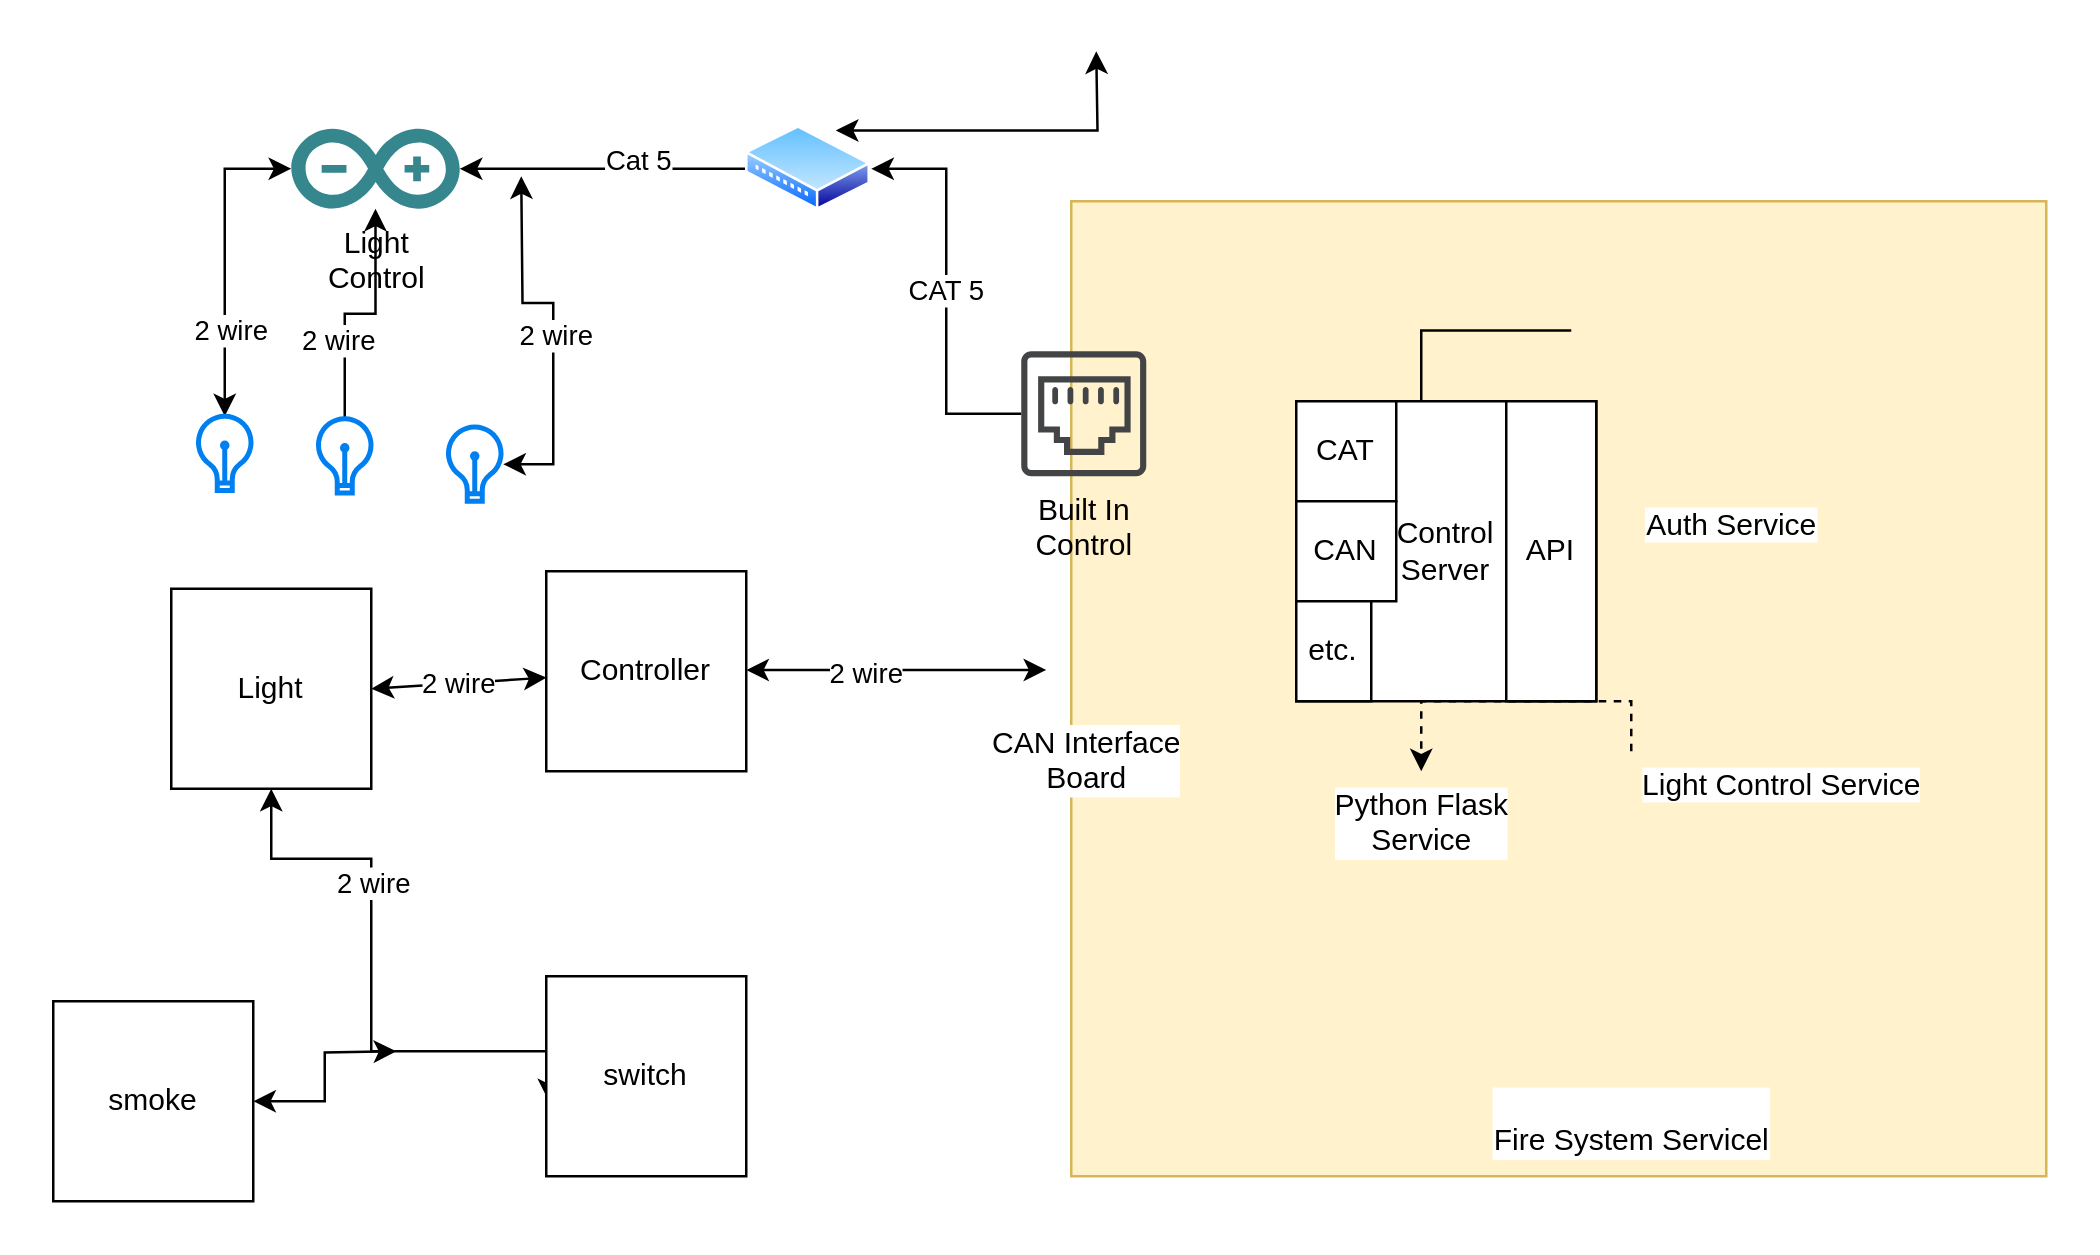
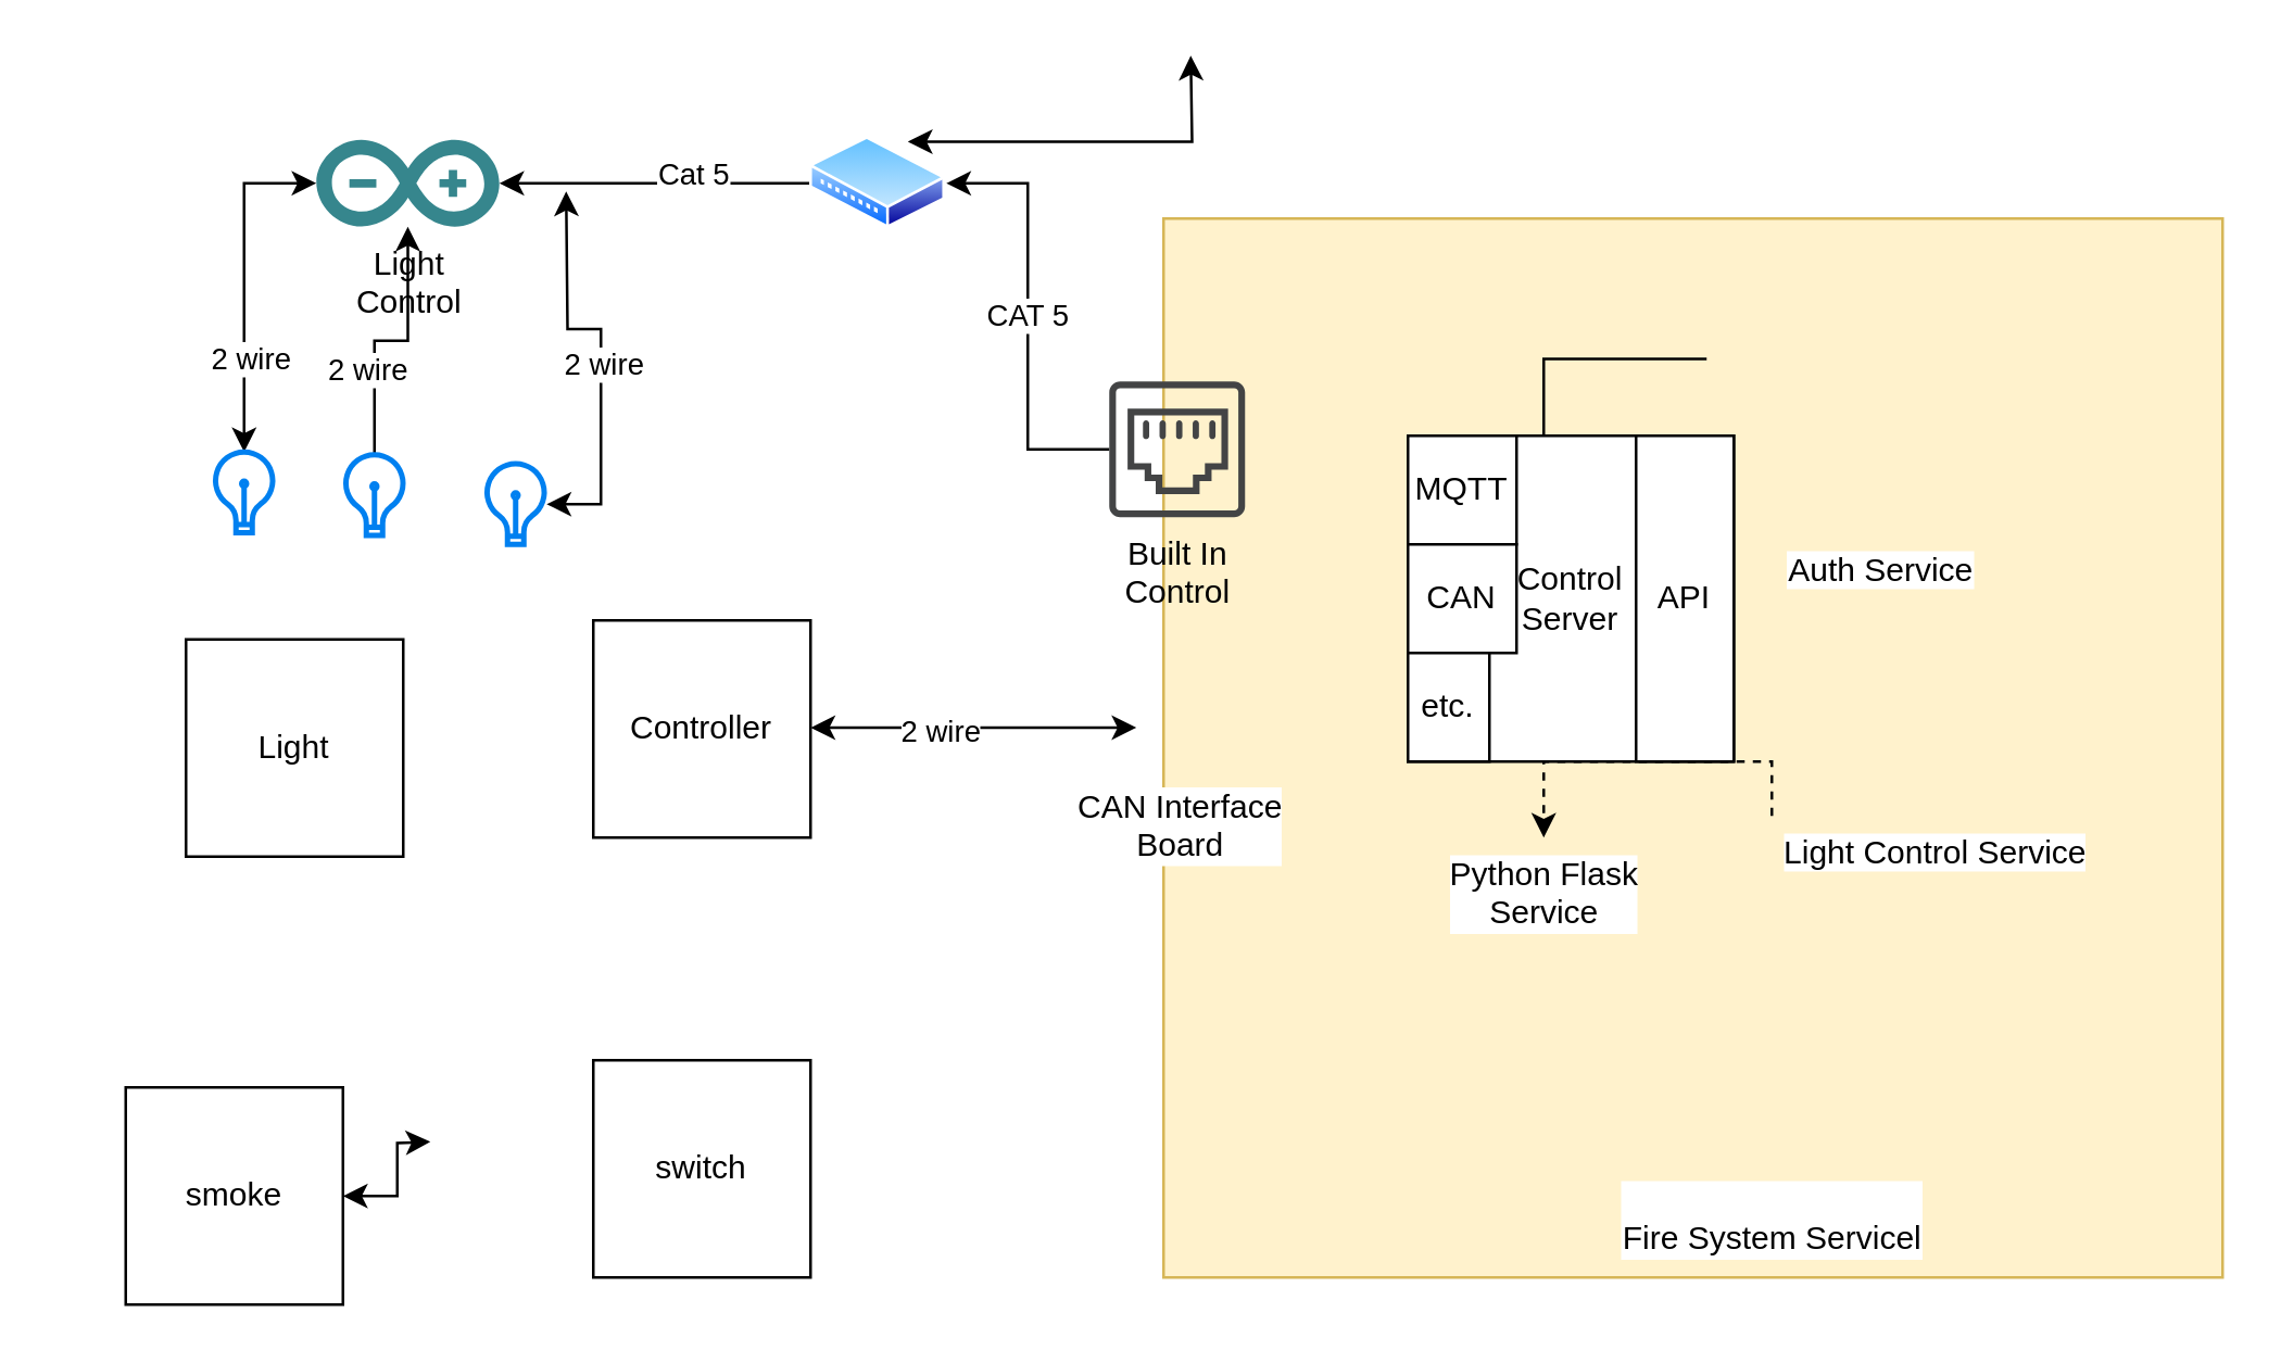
- <mxCell id="11" value="CAT" style="rounded=0;whiteSpace=wrap;html=1;" vertex="1" parent="1"><mxGeometry x="518" y="160" width="40" height="40" as="geometry" /></mxCell>
+ <mxCell id="11" value="MQTT" style="rounded=0;whiteSpace=wrap;html=1;" vertex="1" parent="1"><mxGeometry x="518" y="160" width="40" height="40" as="geometry" /></mxCell>
- <mxCell id="39" value="2 wire" style="endArrow=classic;startArrow=classic;html=1;exitX=1;exitY=0.5;exitDx=0;exitDy=0;" edge="1" parent="1" source="37" target="34"><mxGeometry width="50" height="50" relative="1" as="geometry"><mxPoint x="134.7" y="285" as="sourcePoint" /><mxPoint x="184.7" y="235" as="targetPoint" /></mxGeometry></mxCell>
- <mxCell id="35" style="edgeStyle=orthogonalEdgeStyle;rounded=0;orthogonalLoop=1;jettySize=auto;html=1;entryX=0.013;entryY=0.625;entryDx=0;entryDy=0;entryPerimeter=0;startArrow=classic;startFill=1;" edge="1" parent="1" source="37" target="38"><mxGeometry relative="1" as="geometry"><Array as="points"><mxPoint x="108" y="343" /><mxPoint x="148" y="343" /><mxPoint x="148" y="420" /></Array></mxGeometry></mxCell>
- <mxCell id="36" value="2 wire" style="edgeLabel;html=1;align=center;verticalAlign=middle;resizable=0;points=[];" vertex="1" connectable="0" parent="35"><mxGeometry x="-0.347" relative="1" as="geometry"><mxPoint as="offset" /></mxGeometry></mxCell>
- <mxCell id="41" value="smoke" style="whiteSpace=wrap;html=1;aspect=fixed;" vertex="1" parent="1"><mxGeometry x="20.8" y="400" width="80" height="80" as="geometry" /></mxCell>
+ <mxCell id="41" value="smoke" style="whiteSpace=wrap;html=1;aspect=fixed;" vertex="1" parent="1"><mxGeometry x="45.8" y="400" width="80" height="80" as="geometry" /></mxCell>
